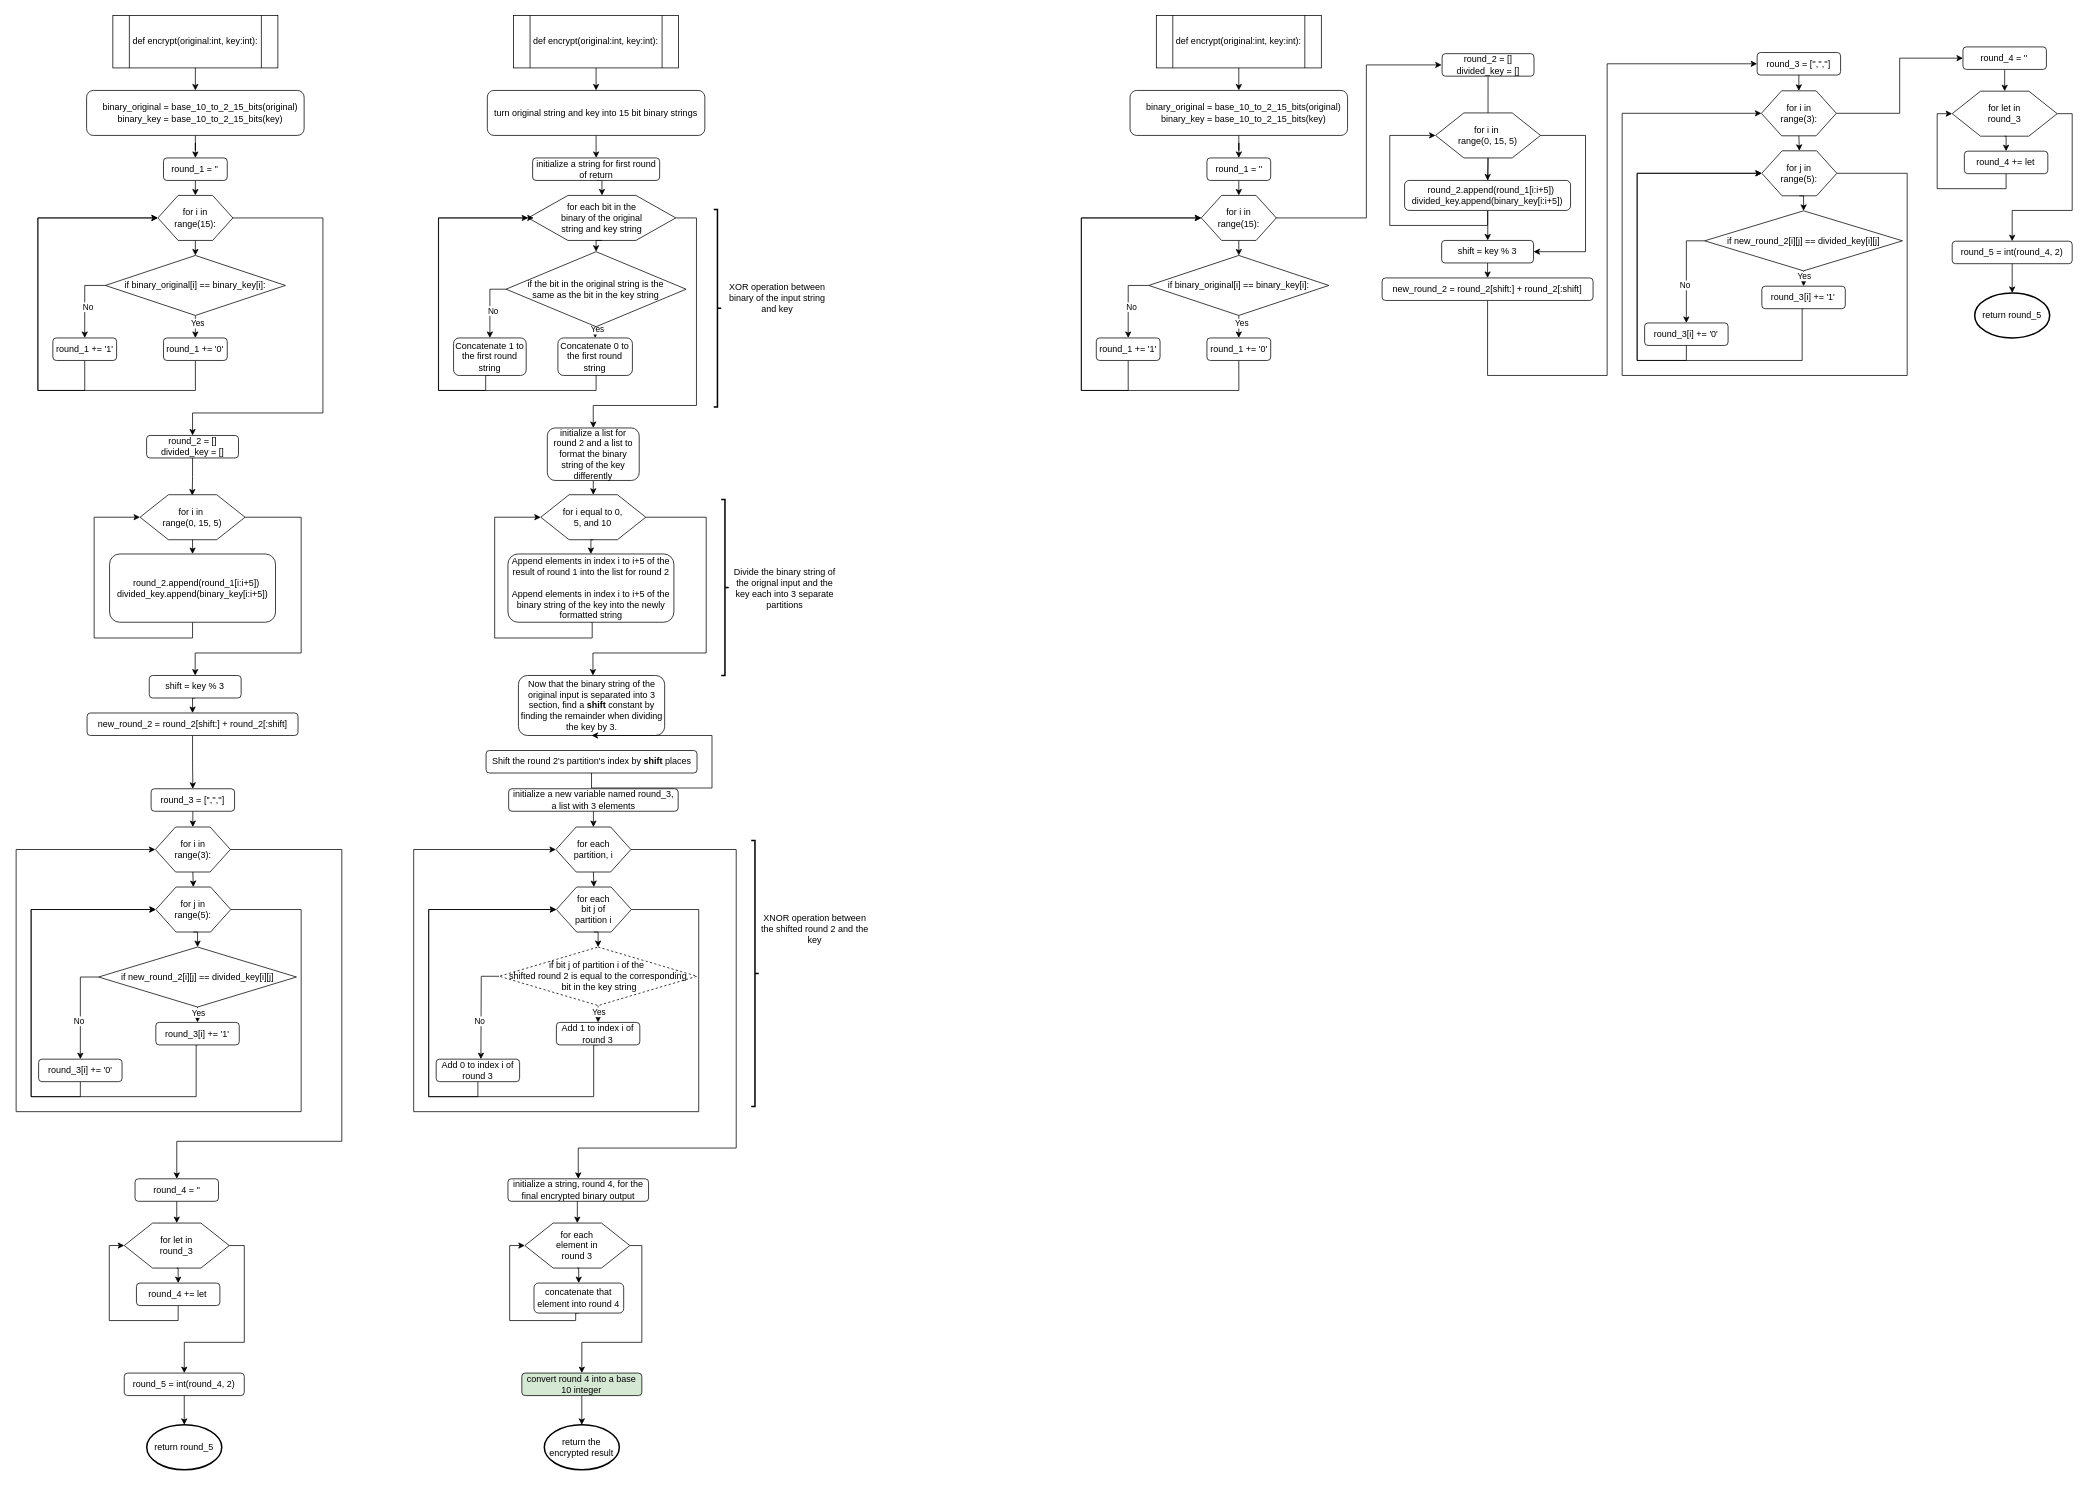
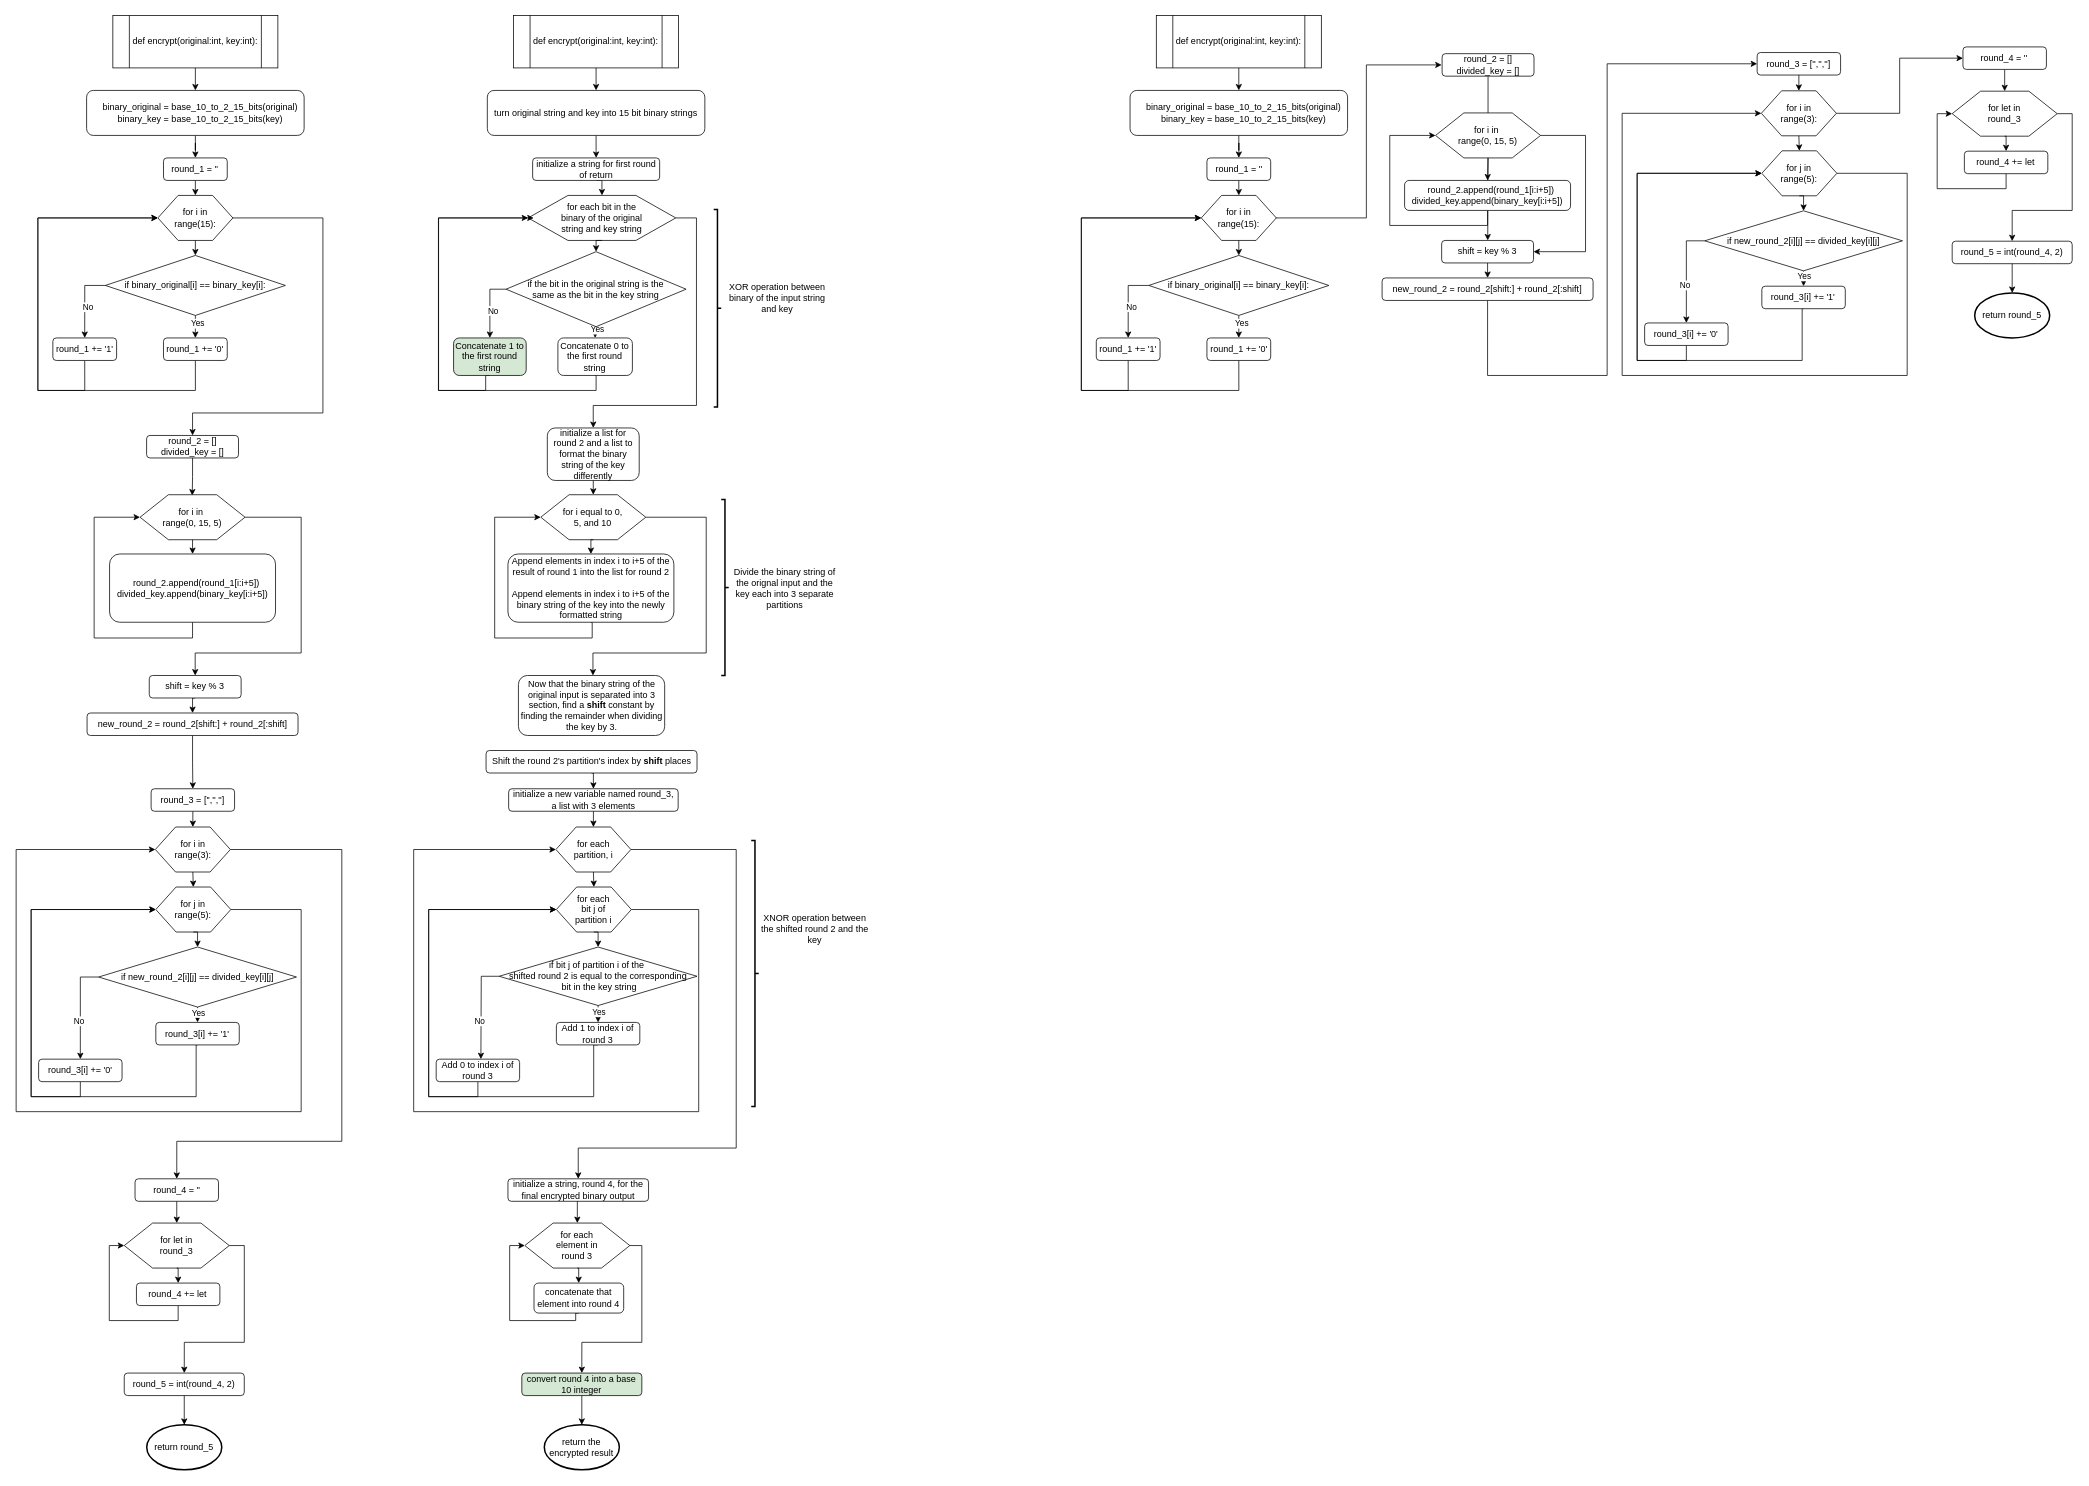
- <mxCell id="151" value="Concatenate 1 to the first round string" style="rounded=1;whiteSpace=wrap;html=1;" vertex="1" parent="1"><mxGeometry x="604.18" y="450" width="96.82" height="50" as="geometry" /></mxCell>
+ <mxCell id="151" value="Concatenate 1 to the first round string" style="rounded=1;whiteSpace=wrap;html=1;fillColor=#d5e8d4;" vertex="1" parent="1"><mxGeometry x="604.18" y="450" width="96.82" height="50" as="geometry" /></mxCell>
- <mxCell id="161" style="edgeStyle=orthogonalEdgeStyle;rounded=0;orthogonalLoop=1;jettySize=auto;html=1;exitX=0.5;exitY=1;exitDx=0;exitDy=0;" edge="1" parent="1" source="162" target="160"><mxGeometry relative="1" as="geometry" /></mxCell>
+ <mxCell id="161" style="edgeStyle=orthogonalEdgeStyle;rounded=0;orthogonalLoop=1;jettySize=auto;html=1;exitX=0.5;exitY=1;exitDx=0;exitDy=0;entryX=0.5;entryY=0;entryDx=0;entryDy=0;" edge="1" parent="1" source="162" target="164"><mxGeometry relative="1" as="geometry" /></mxCell>
- <mxCell id="176" value="&lt;div&gt;if bit j of partition i of the&amp;nbsp;&lt;/div&gt;&lt;div&gt;shifted round 2 is equal to the corresponding&lt;/div&gt;&lt;div&gt;&amp;nbsp;bit in the key string&lt;br&gt; &lt;/div&gt;" style="rhombus;whiteSpace=wrap;html=1;dashed=1;" vertex="1" parent="1"><mxGeometry x="665" y="1262" width="263.75" height="78" as="geometry" /></mxCell>
+ <mxCell id="176" value="&lt;div&gt;if bit j of partition i of the&amp;nbsp;&lt;/div&gt;&lt;div&gt;shifted round 2 is equal to the corresponding&lt;/div&gt;&lt;div&gt;&amp;nbsp;bit in the key string&lt;br&gt; &lt;/div&gt;" style="rhombus;whiteSpace=wrap;html=1;" vertex="1" parent="1"><mxGeometry x="665" y="1262" width="263.75" height="78" as="geometry" /></mxCell>
